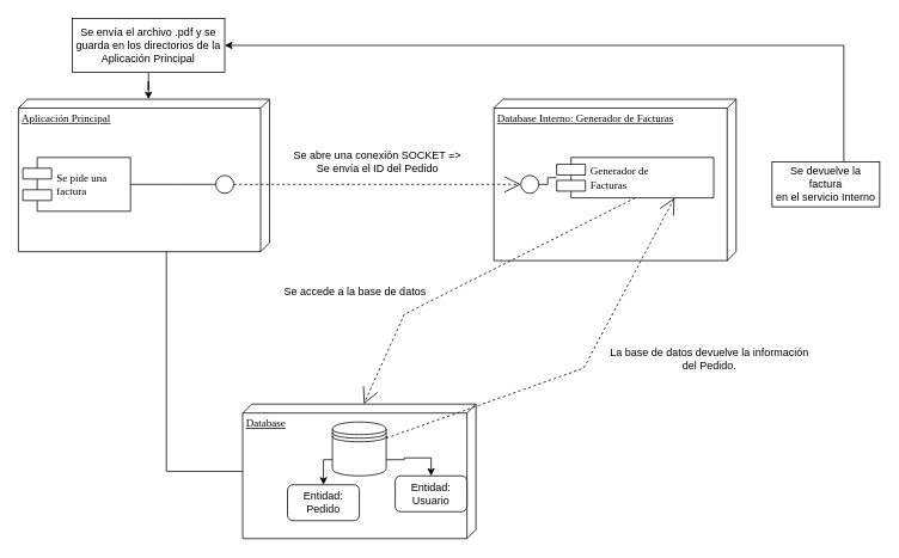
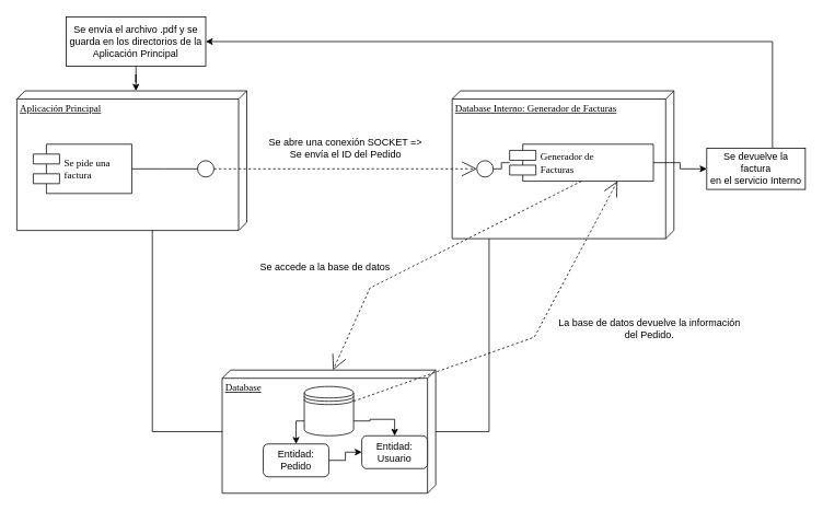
+ <mxCell id="7" style="edgeStyle=orthogonalEdgeStyle;rounded=0;orthogonalLoop=1;jettySize=auto;html=1;entryX=0;entryY=0.5;entryDx=0;entryDy=0;" parent="1" source="8" target="21" edge="1"><mxGeometry relative="1" as="geometry"><Array as="points" /></mxGeometry></mxCell>
- <mxCell id="5" value="Se pide una&amp;nbsp;&lt;br&gt;factura" style="shape=component;align=left;spacingLeft=36;rounded=0;shadow=0;comic=0;labelBackgroundColor=none;strokeWidth=1;fontFamily=Verdana;fontSize=12;html=1;" parent="1" vertex="1"><mxGeometry x="25" y="175" width="120" height="60" as="geometry" /></mxCell>
+ <mxCell id="5" value="Se pide una&amp;nbsp;&lt;br&gt;factura" style="shape=component;align=left;spacingLeft=36;rounded=0;shadow=0;comic=0;labelBackgroundColor=none;strokeWidth=1;fontFamily=Verdana;fontSize=12;html=1;" parent="1" vertex="1"><mxGeometry x="40" y="175" width="120" height="60" as="geometry" /></mxCell>
+ <mxCell id="14" style="edgeStyle=orthogonalEdgeStyle;rounded=0;html=1;labelBackgroundColor=none;startArrow=none;startFill=0;startSize=8;endArrow=none;endFill=0;endSize=16;fontFamily=Verdana;fontSize=12;" parent="1" source="4" target="3" edge="1"><mxGeometry relative="1" as="geometry"><Array as="points"><mxPoint x="595" y="525" /></Array></mxGeometry></mxCell>
+ <mxCell id="22" style="edgeStyle=orthogonalEdgeStyle;rounded=0;orthogonalLoop=1;jettySize=auto;html=1;" parent="1" source="23" target="24" edge="1"><mxGeometry relative="1" as="geometry" /></mxCell>
